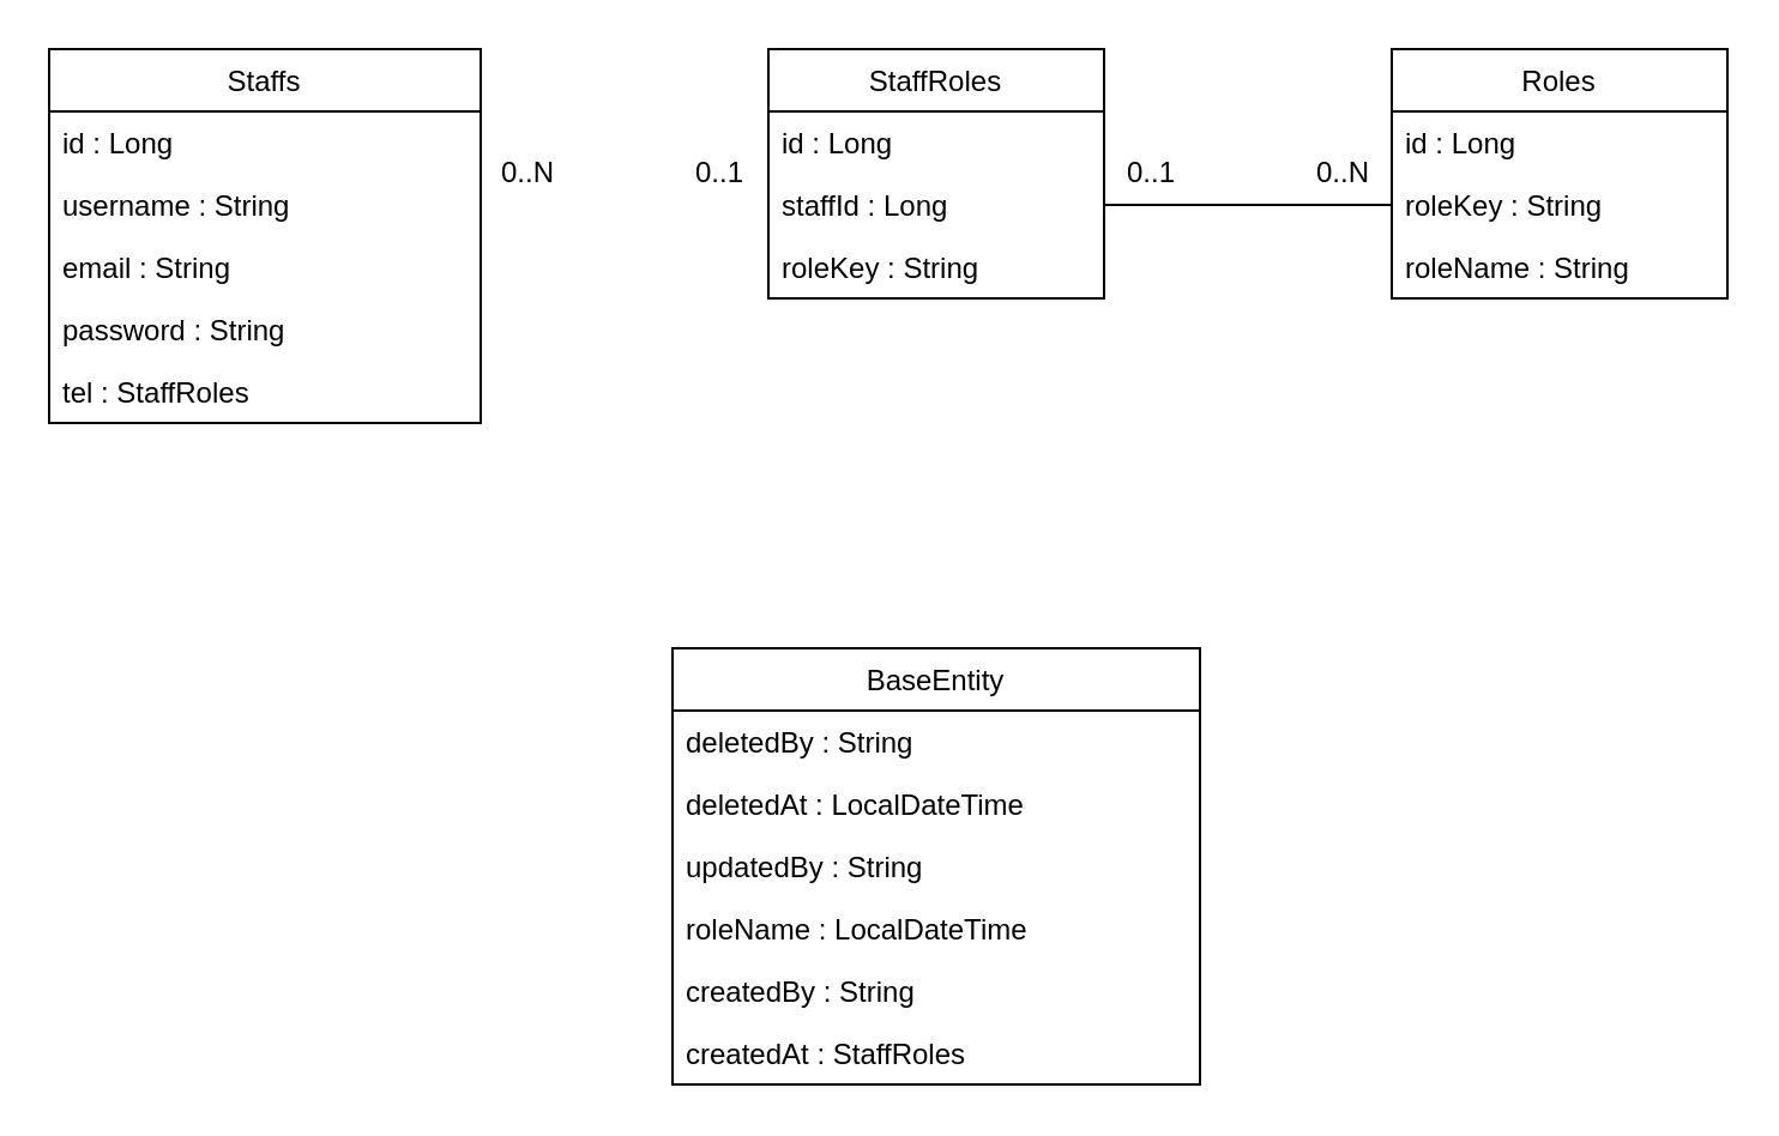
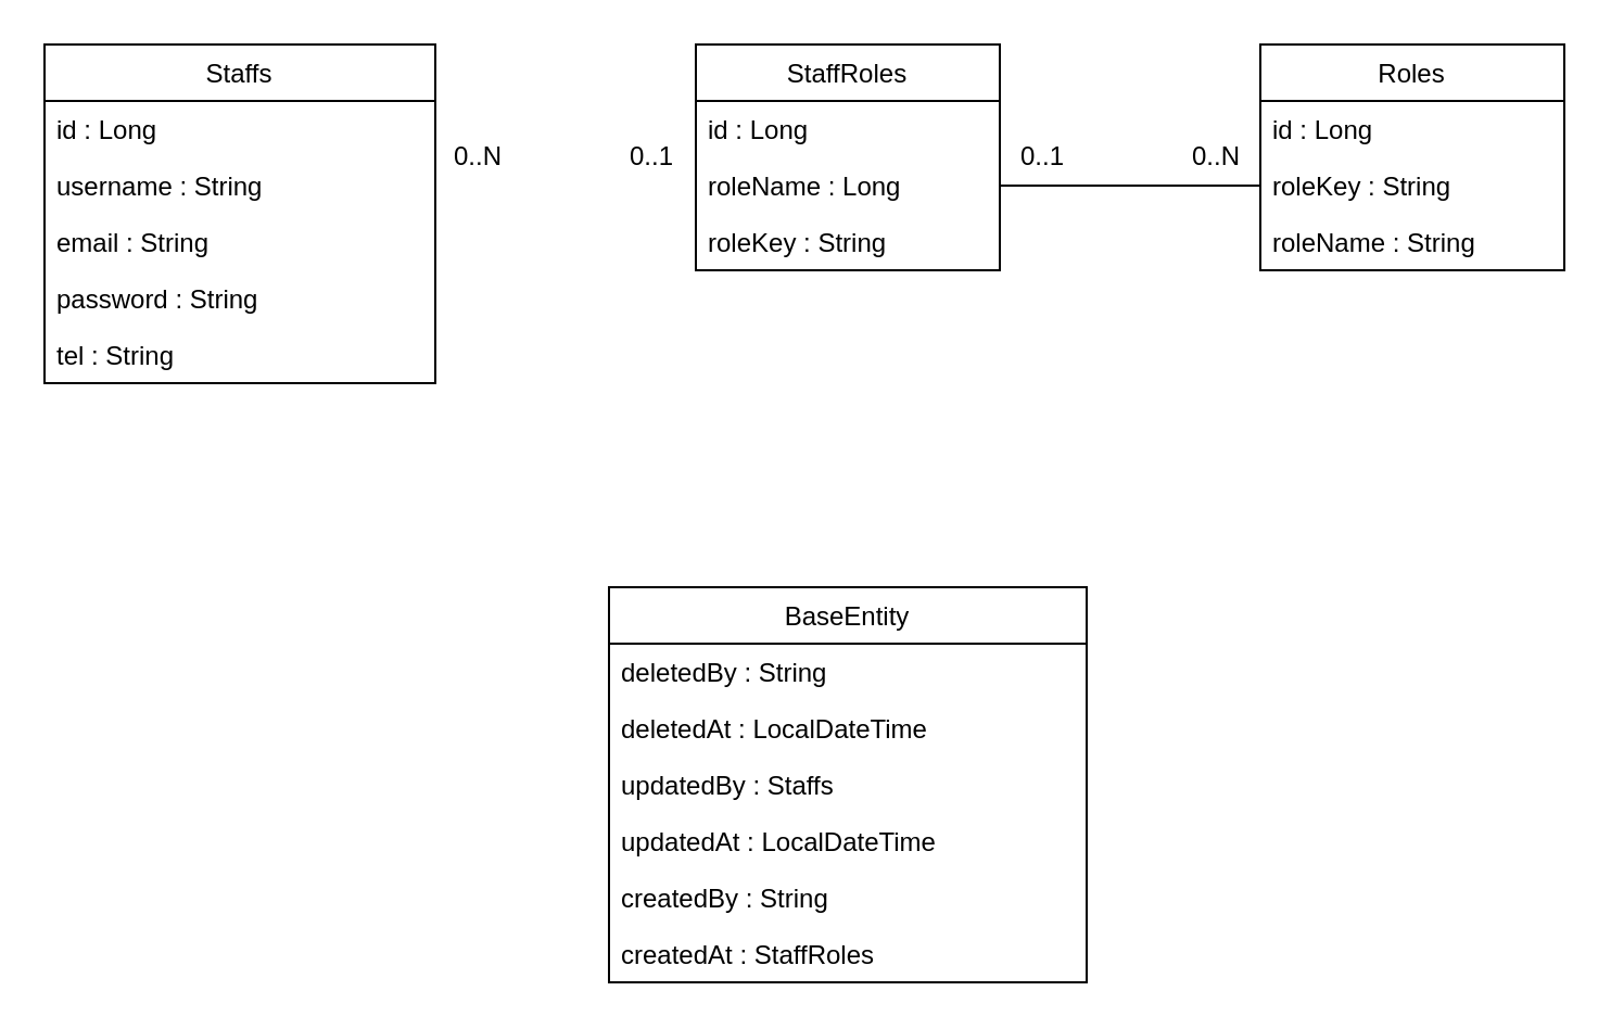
- <mxCell id="10" value="staffId : Long&#10;" style="text;strokeColor=none;fillColor=none;align=left;verticalAlign=top;spacingLeft=4;spacingRight=4;overflow=hidden;rotatable=0;points=[[0,0.5],[1,0.5]];portConstraint=eastwest;" parent="8" vertex="1"><mxGeometry y="52" width="140" height="26" as="geometry" /></mxCell>
+ <mxCell id="10" value="roleName : Long&#10;" style="text;strokeColor=none;fillColor=none;align=left;verticalAlign=top;spacingLeft=4;spacingRight=4;overflow=hidden;rotatable=0;points=[[0,0.5],[1,0.5]];portConstraint=eastwest;" parent="8" vertex="1"><mxGeometry y="52" width="140" height="26" as="geometry" /></mxCell>
- <mxCell id="7" value="tel : StaffRoles" style="text;strokeColor=none;fillColor=none;align=left;verticalAlign=top;spacingLeft=4;spacingRight=4;overflow=hidden;rotatable=0;points=[[0,0.5],[1,0.5]];portConstraint=eastwest;" parent="2" vertex="1"><mxGeometry y="130" width="180" height="26" as="geometry" /></mxCell>
+ <mxCell id="7" value="tel : String" style="text;strokeColor=none;fillColor=none;align=left;verticalAlign=top;spacingLeft=4;spacingRight=4;overflow=hidden;rotatable=0;points=[[0,0.5],[1,0.5]];portConstraint=eastwest;" parent="2" vertex="1"><mxGeometry y="130" width="180" height="26" as="geometry" /></mxCell>
- <mxCell id="19" value="updatedBy : String" style="text;strokeColor=none;fillColor=none;align=left;verticalAlign=top;spacingLeft=4;spacingRight=4;overflow=hidden;rotatable=0;points=[[0,0.5],[1,0.5]];portConstraint=eastwest;" parent="16" vertex="1"><mxGeometry y="78" width="220" height="26" as="geometry" /></mxCell>
+ <mxCell id="19" value="updatedBy : Staffs" style="text;strokeColor=none;fillColor=none;align=left;verticalAlign=top;spacingLeft=4;spacingRight=4;overflow=hidden;rotatable=0;points=[[0,0.5],[1,0.5]];portConstraint=eastwest;" parent="16" vertex="1"><mxGeometry y="78" width="220" height="26" as="geometry" /></mxCell>
- <mxCell id="20" value="roleName : LocalDateTime" style="text;strokeColor=none;fillColor=none;align=left;verticalAlign=top;spacingLeft=4;spacingRight=4;overflow=hidden;rotatable=0;points=[[0,0.5],[1,0.5]];portConstraint=eastwest;" parent="16" vertex="1"><mxGeometry y="104" width="220" height="26" as="geometry" /></mxCell>
+ <mxCell id="20" value="updatedAt : LocalDateTime" style="text;strokeColor=none;fillColor=none;align=left;verticalAlign=top;spacingLeft=4;spacingRight=4;overflow=hidden;rotatable=0;points=[[0,0.5],[1,0.5]];portConstraint=eastwest;" parent="16" vertex="1"><mxGeometry y="104" width="220" height="26" as="geometry" /></mxCell>
